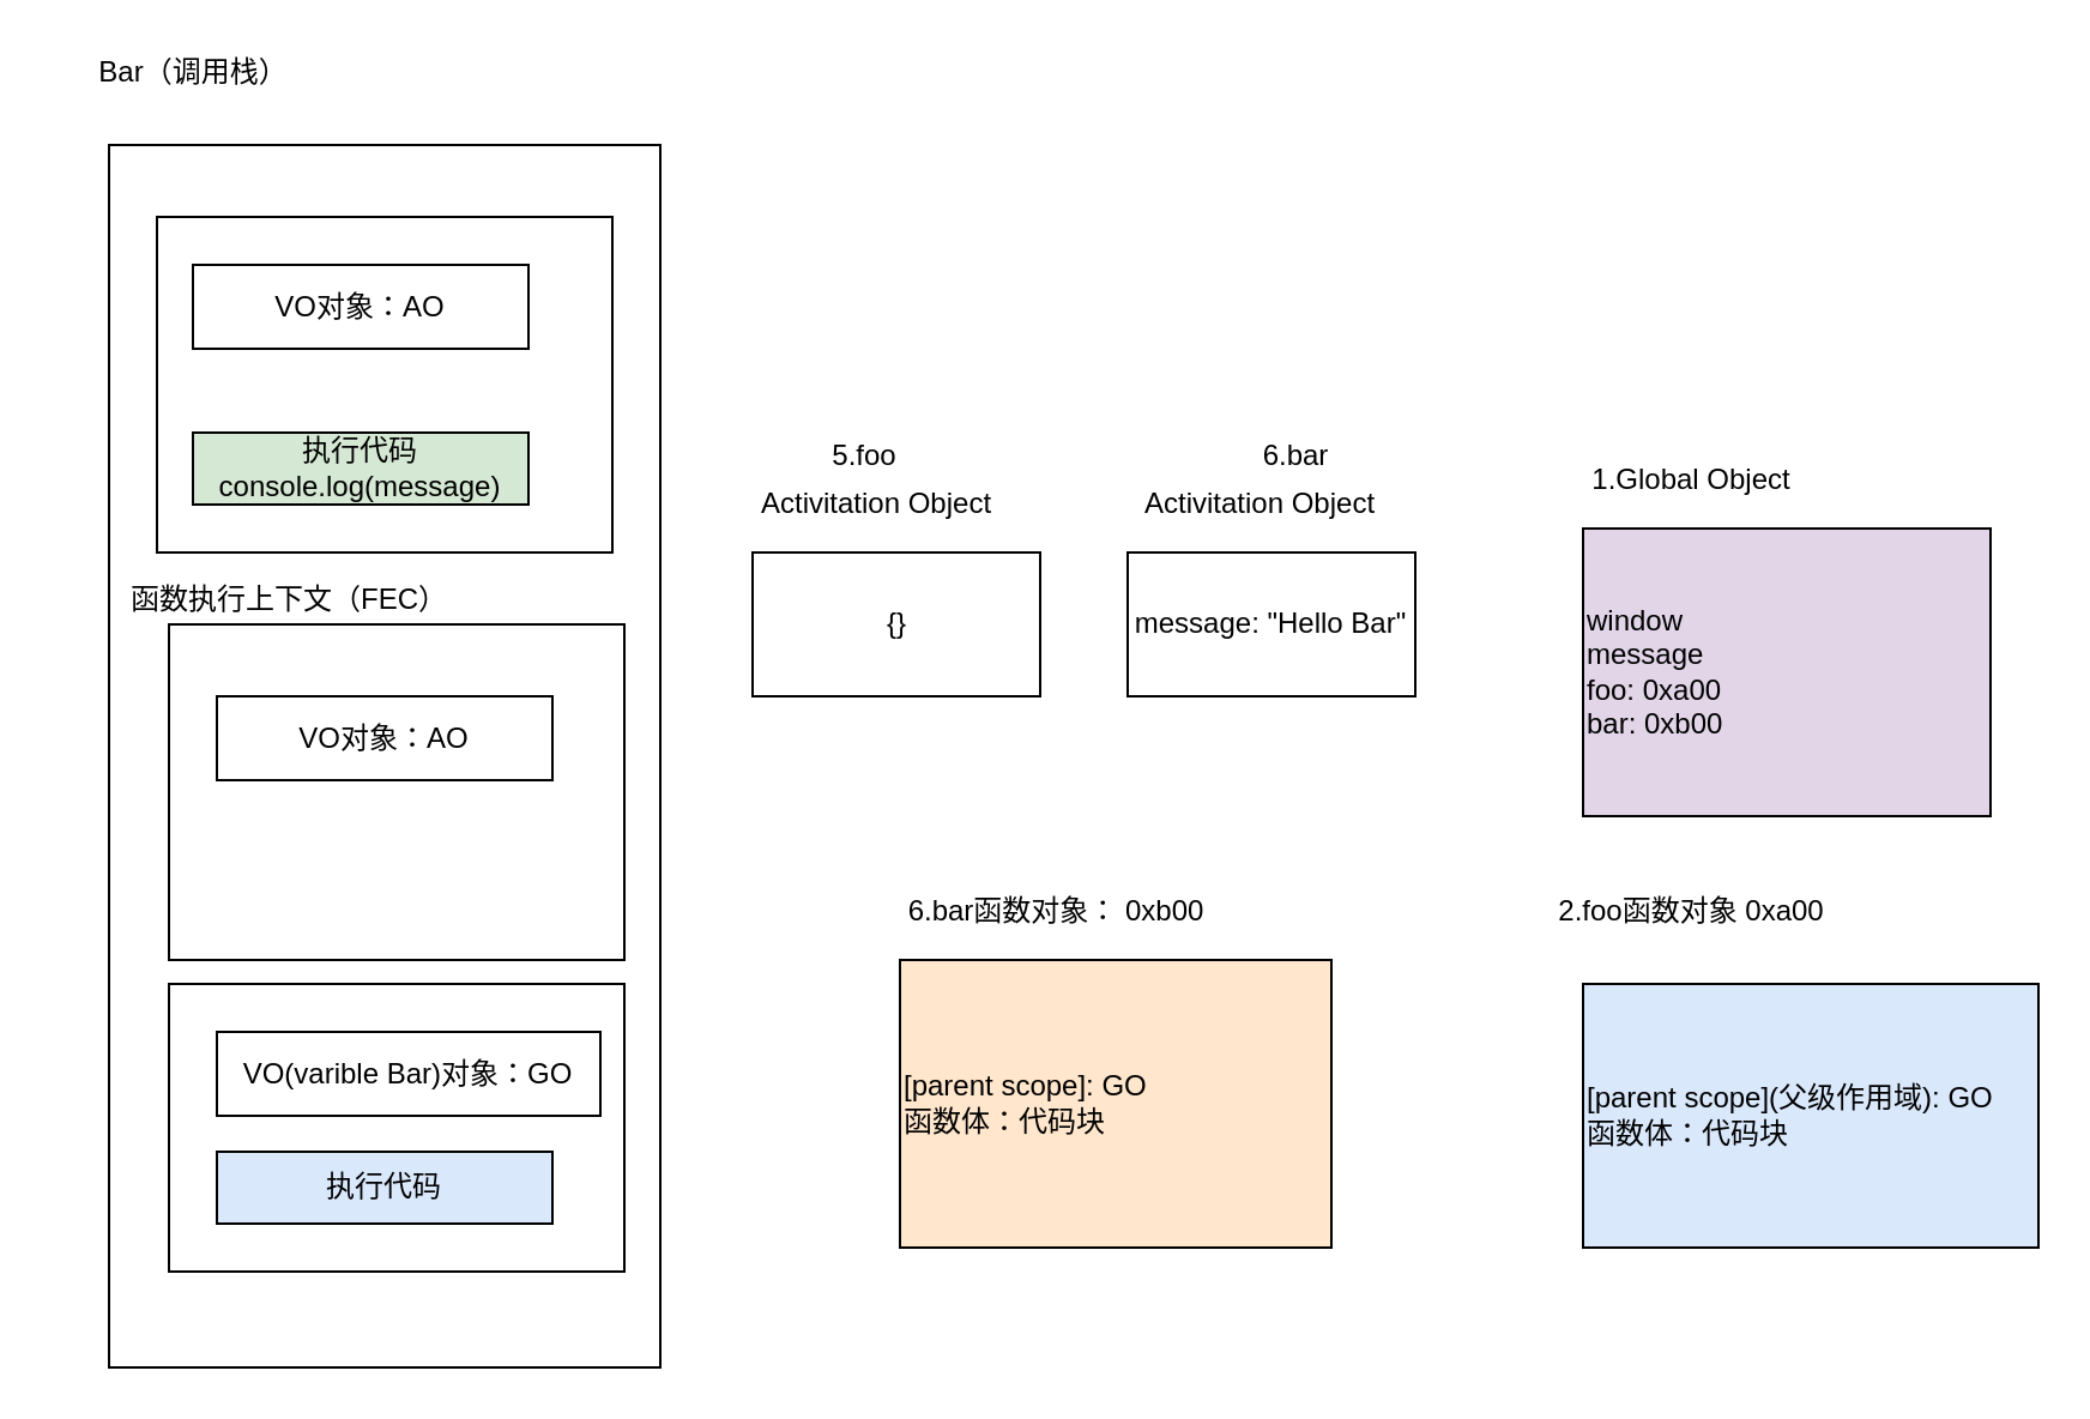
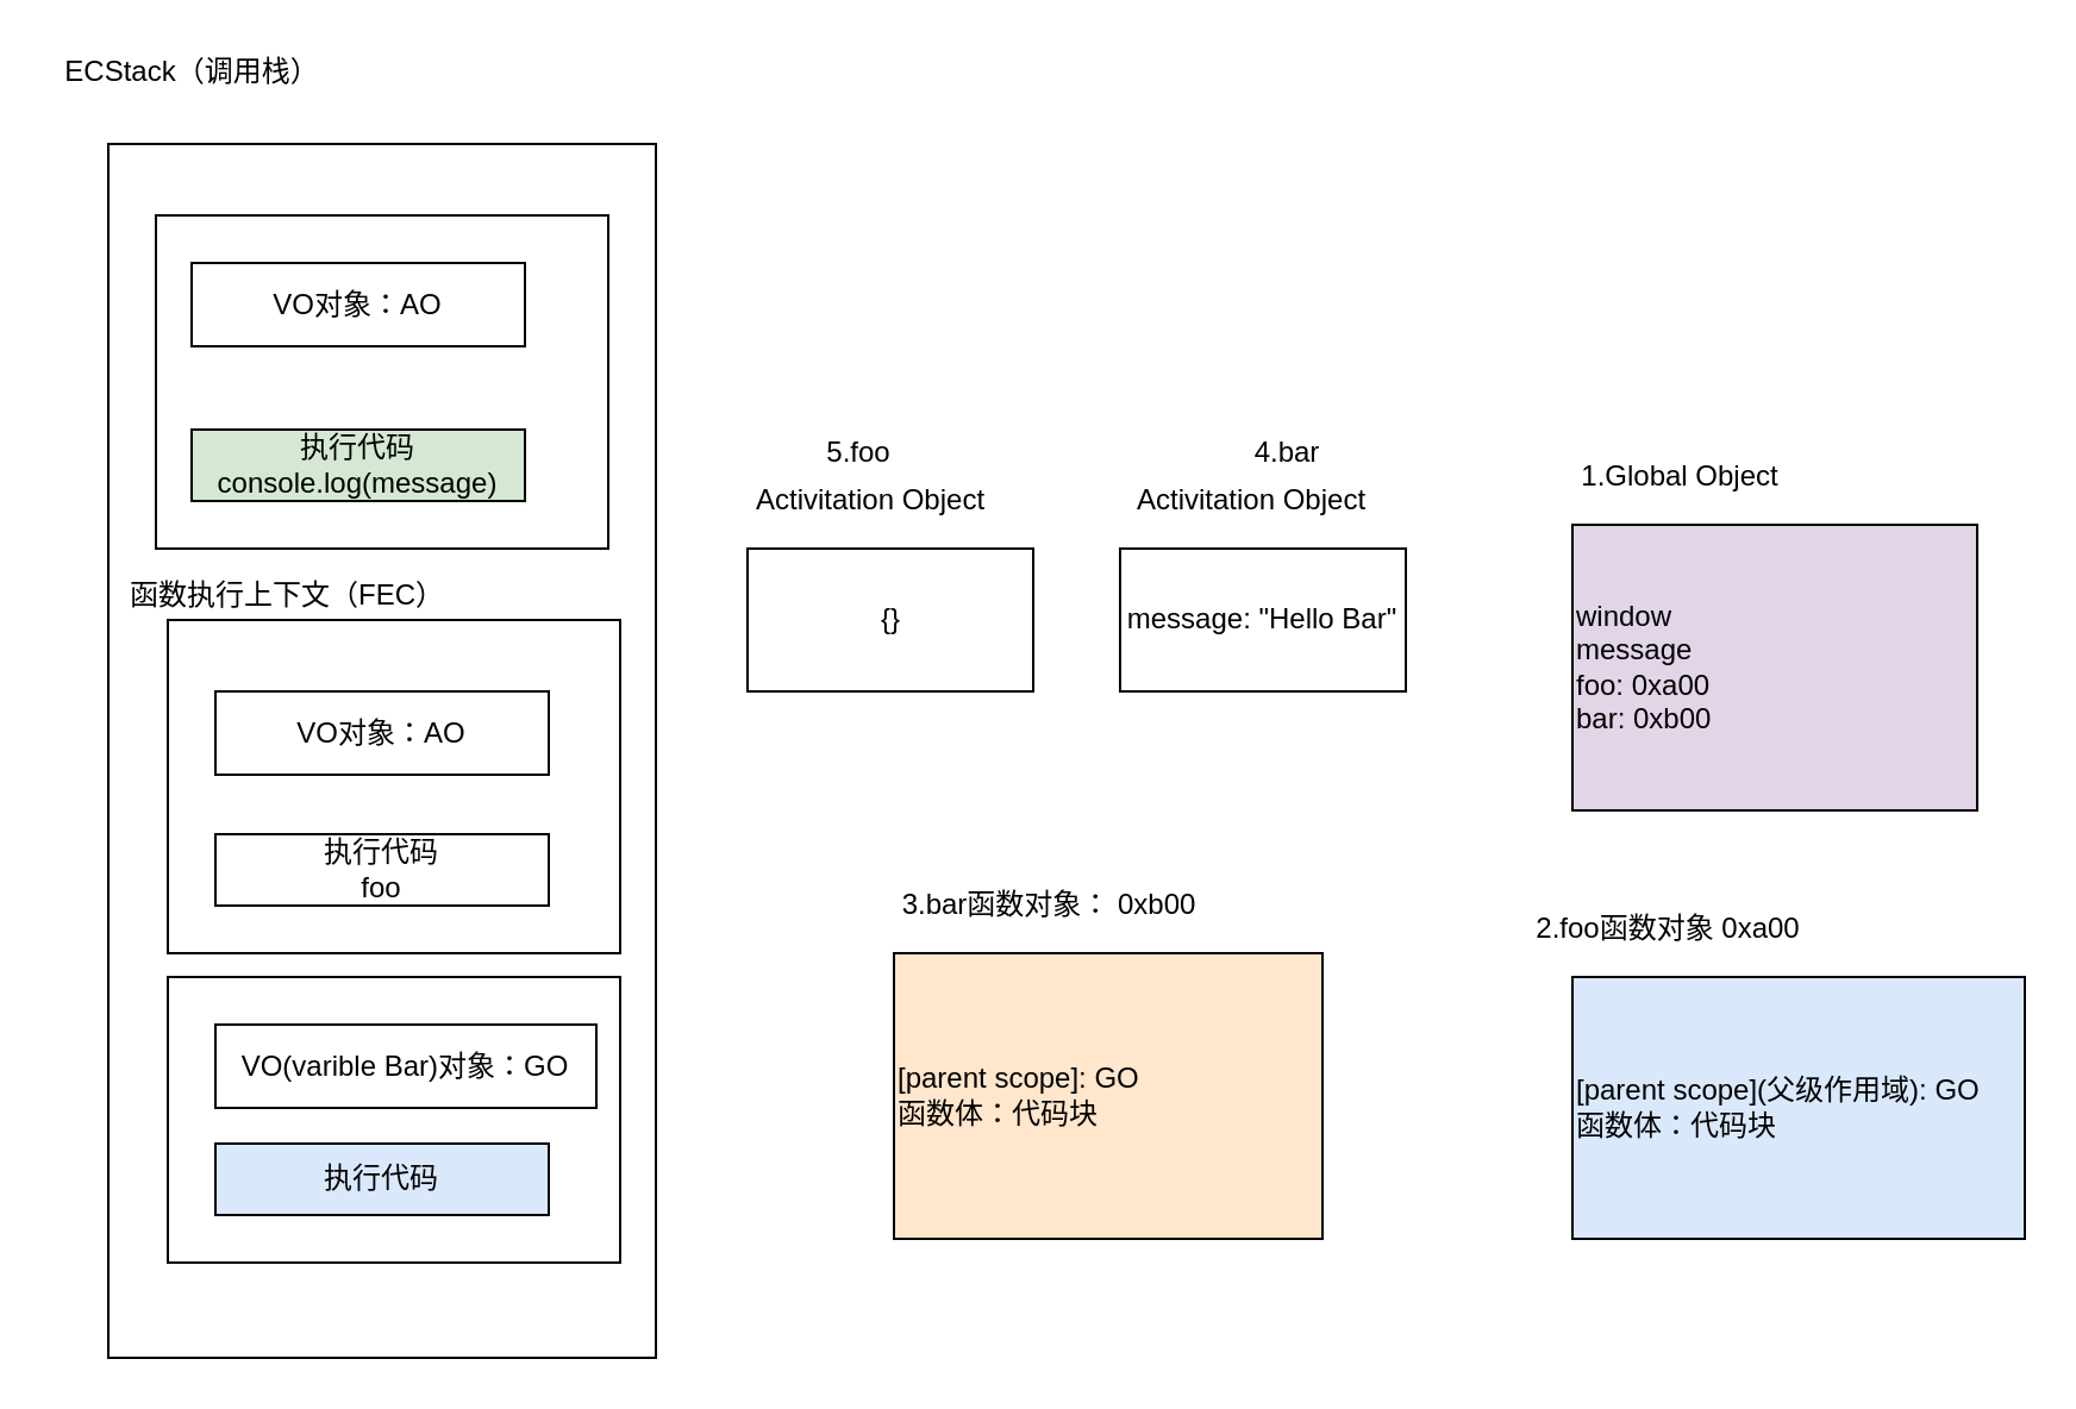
- <mxCell id="4" value="Bar（调用栈）" style="text;html=1;align=center;verticalAlign=middle;resizable=0;points=[];autosize=1;strokeColor=none;fillColor=none;" parent="1" vertex="1"><mxGeometry x="20" y="20" width="120" height="20" as="geometry" /></mxCell>
+ <mxCell id="4" value="ECStack（调用栈）" style="text;html=1;align=center;verticalAlign=middle;resizable=0;points=[];autosize=1;strokeColor=none;fillColor=none;" parent="1" vertex="1"><mxGeometry x="20" y="20" width="120" height="20" as="geometry" /></mxCell>
- <mxCell id="25" value="6.bar" style="text;html=1;align=center;verticalAlign=middle;resizable=0;points=[];autosize=1;strokeColor=none;fillColor=none;" parent="1" vertex="1"><mxGeometry x="520" y="180" width="40" height="20" as="geometry" /></mxCell>
+ <mxCell id="25" value="4.bar" style="text;html=1;align=center;verticalAlign=middle;resizable=0;points=[];autosize=1;strokeColor=none;fillColor=none;" parent="1" vertex="1"><mxGeometry x="520" y="180" width="40" height="20" as="geometry" /></mxCell>
+ <mxCell id="19" value="执行代码&lt;br&gt;foo" style="rounded=0;whiteSpace=wrap;html=1;" parent="1" vertex="1"><mxGeometry x="90" y="350" width="140" height="30" as="geometry" /></mxCell>
- <mxCell id="11" value="6.bar函数对象： 0xb00" style="text;html=1;align=center;verticalAlign=middle;resizable=0;points=[];autosize=1;strokeColor=none;fillColor=none;" parent="1" vertex="1"><mxGeometry x="370" y="370" width="140" height="20" as="geometry" /></mxCell>
+ <mxCell id="11" value="3.bar函数对象： 0xb00" style="text;html=1;align=center;verticalAlign=middle;resizable=0;points=[];autosize=1;strokeColor=none;fillColor=none;" parent="1" vertex="1"><mxGeometry x="370" y="370" width="140" height="20" as="geometry" /></mxCell>
- <mxCell id="9" value="2.foo函数对象 0xa00" style="text;html=1;align=center;verticalAlign=middle;resizable=0;points=[];autosize=1;strokeColor=none;fillColor=none;" parent="1" vertex="1"><mxGeometry x="640" y="370" width="130" height="20" as="geometry" /></mxCell>
+ <mxCell id="9" value="2.foo函数对象 0xa00" style="text;html=1;align=center;verticalAlign=middle;resizable=0;points=[];autosize=1;strokeColor=none;fillColor=none;" parent="1" vertex="1"><mxGeometry x="635" y="380" width="130" height="20" as="geometry" /></mxCell>
